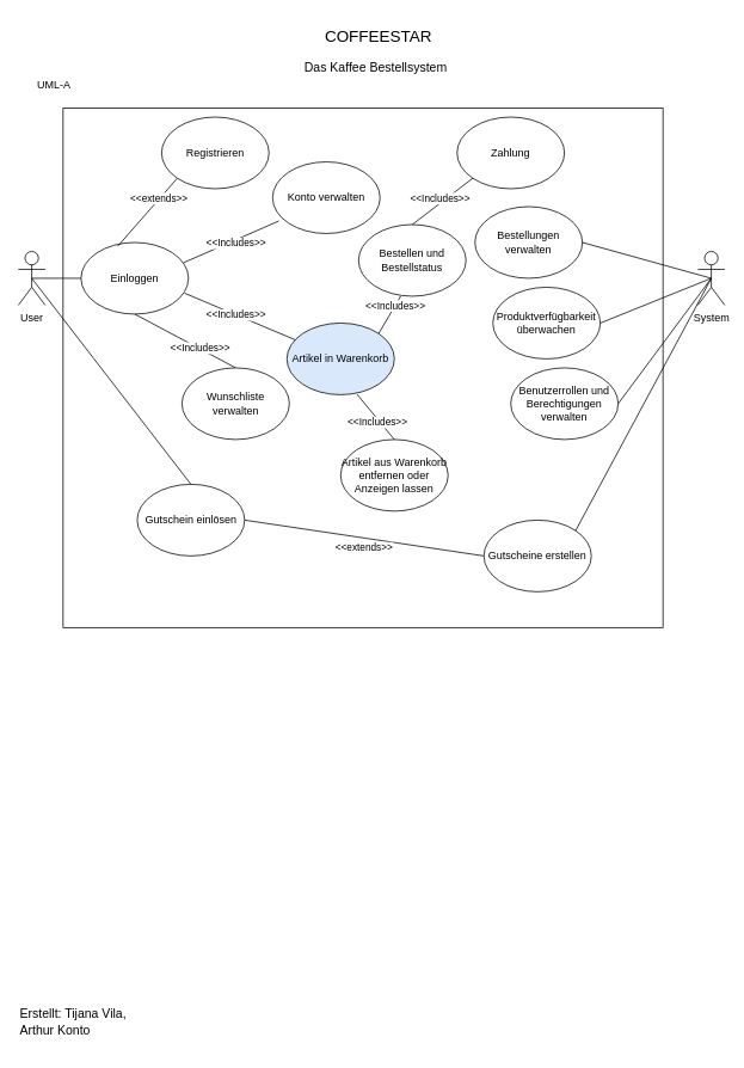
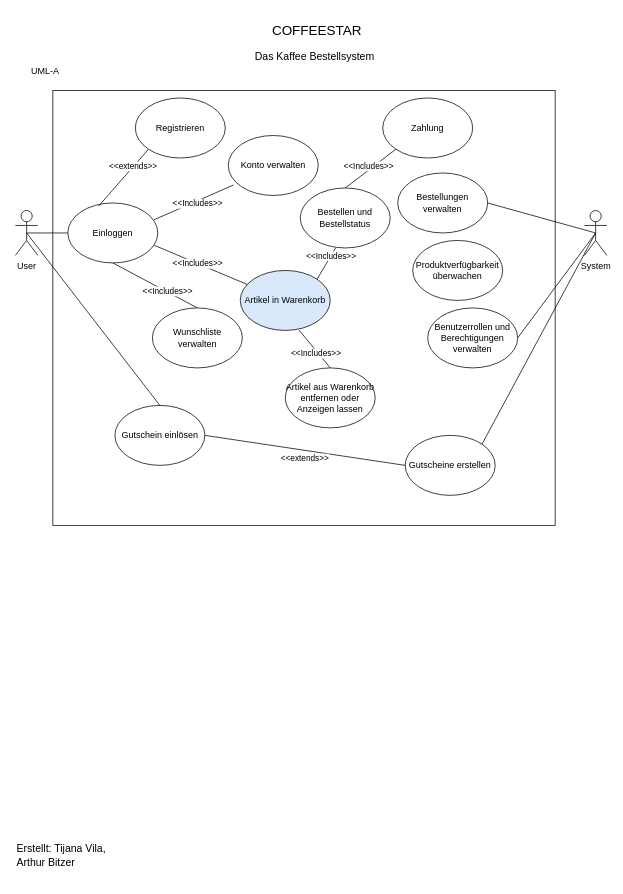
- <mxCell id="24" style="rounded=0;orthogonalLoop=1;jettySize=auto;html=1;exitX=0.5;exitY=0.5;exitDx=0;exitDy=0;exitPerimeter=0;entryX=1;entryY=0.5;entryDx=0;entryDy=0;endArrow=none;endFill=0;" parent="1" source="5" target="21" edge="1"><mxGeometry relative="1" as="geometry"><mxPoint x="714" y="310" as="sourcePoint" /><mxPoint x="660" y="555" as="targetPoint" /></mxGeometry></mxCell>
- <mxCell id="8" value="&lt;p style=&quot;line-height: 130%; font-size: 14px;&quot;&gt;Erstellt: Tijana Vila, Arthur Konto&lt;br&gt;&lt;/p&gt;" style="text;html=1;align=left;verticalAlign=middle;whiteSpace=wrap;rounded=0;" parent="1" vertex="1"><mxGeometry x="20" y="1110" width="146" height="60" as="geometry" /></mxCell>
+ <mxCell id="8" value="&lt;p style=&quot;line-height: 130%; font-size: 14px;&quot;&gt;Erstellt: Tijana Vila, Arthur Bitzer&lt;br&gt;&lt;/p&gt;" style="text;html=1;align=left;verticalAlign=middle;whiteSpace=wrap;rounded=0;" parent="1" vertex="1"><mxGeometry x="20" y="1110" width="146" height="60" as="geometry" /></mxCell>
